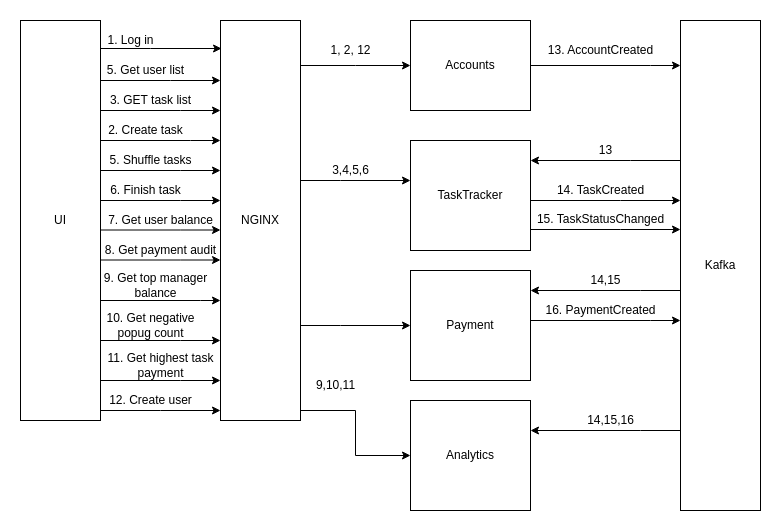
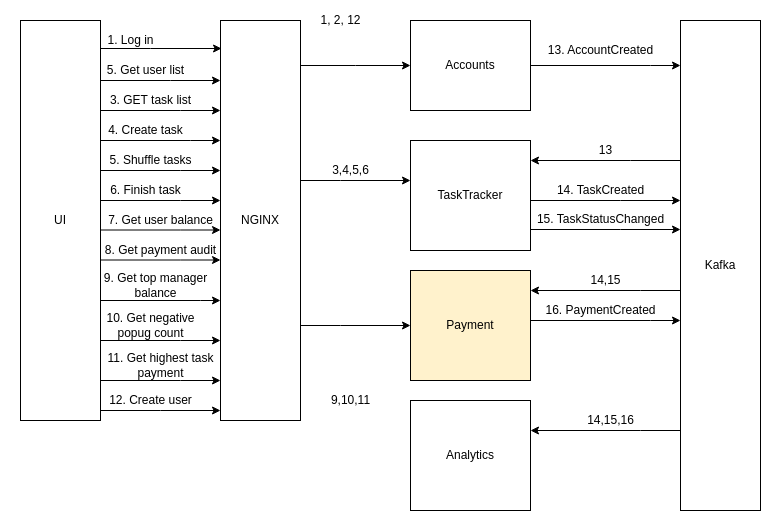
- <mxCell id="32" value="1, 2, 12" style="text;html=1;align=center;verticalAlign=middle;resizable=0;points=[];autosize=1;strokeColor=none;fillColor=none;" vertex="1" parent="1"><mxGeometry x="320" y="40" width="60" height="20" as="geometry" /></mxCell>
+ <mxCell id="32" value="1, 2, 12" style="text;html=1;align=center;verticalAlign=middle;resizable=0;points=[];autosize=1;strokeColor=none;fillColor=none;" vertex="1" parent="1"><mxGeometry x="310" y="10" width="60" height="20" as="geometry" /></mxCell>
- <mxCell id="13" value="2. Create task" style="text;html=1;align=center;verticalAlign=middle;resizable=0;points=[];autosize=1;strokeColor=none;fillColor=none;" vertex="1" parent="1"><mxGeometry x="100" y="120" width="90" height="20" as="geometry" /></mxCell>
+ <mxCell id="13" value="4. Create task" style="text;html=1;align=center;verticalAlign=middle;resizable=0;points=[];autosize=1;strokeColor=none;fillColor=none;" vertex="1" parent="1"><mxGeometry x="100" y="120" width="90" height="20" as="geometry" /></mxCell>
- <mxCell id="48" value="Payment" style="whiteSpace=wrap;html=1;rounded=0;" vertex="1" parent="1"><mxGeometry x="410" y="270" width="120" height="110" as="geometry" /></mxCell>
+ <mxCell id="48" value="Payment" style="whiteSpace=wrap;html=1;rounded=0;fillColor=#fff2cc;" vertex="1" parent="1"><mxGeometry x="410" y="270" width="120" height="110" as="geometry" /></mxCell>
- <mxCell id="52" value="9,10,11" style="text;html=1;align=center;verticalAlign=middle;resizable=0;points=[];autosize=1;strokeColor=none;fillColor=none;" vertex="1" parent="1"><mxGeometry x="310" y="375" width="50" height="20" as="geometry" /></mxCell>
+ <mxCell id="52" value="9,10,11" style="text;html=1;align=center;verticalAlign=middle;resizable=0;points=[];autosize=1;strokeColor=none;fillColor=none;" vertex="1" parent="1"><mxGeometry x="325" y="390" width="50" height="20" as="geometry" /></mxCell>
- <mxCell id="7" style="edgeStyle=orthogonalEdgeStyle;rounded=0;orthogonalLoop=1;jettySize=auto;html=1;" edge="1" parent="1" source="8" target="51"><mxGeometry relative="1" as="geometry"><Array as="points"><mxPoint x="355" y="410" /><mxPoint x="355" y="455" /></Array></mxGeometry></mxCell>
